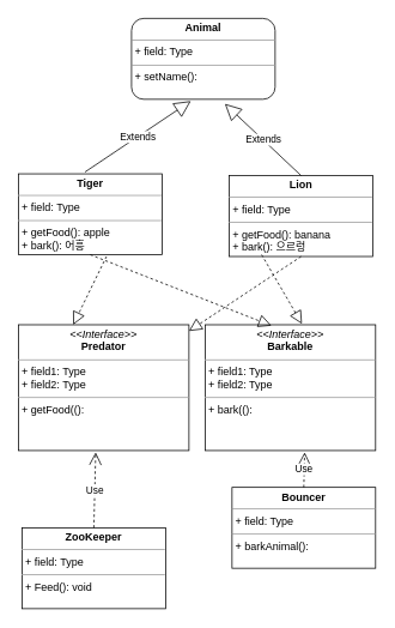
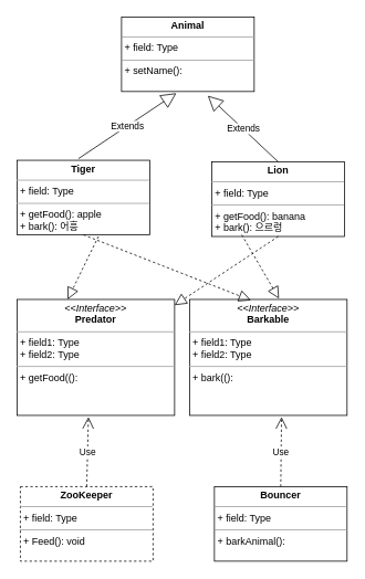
- <mxCell id="4" value="&lt;p style=&quot;margin:0px;margin-top:4px;text-align:center;&quot;&gt;&lt;b&gt;Animal&lt;/b&gt;&lt;/p&gt;&lt;hr size=&quot;1&quot;&gt;&lt;p style=&quot;margin:0px;margin-left:4px;&quot;&gt;+ field: Type&lt;/p&gt;&lt;hr size=&quot;1&quot;&gt;&lt;p style=&quot;margin:0px;margin-left:4px;&quot;&gt;+ setName():&amp;nbsp;&lt;/p&gt;" style="verticalAlign=top;align=left;overflow=fill;fontSize=12;fontFamily=Helvetica;html=1;fillColor=none;rounded=1;" vertex="1" parent="1"><mxGeometry x="146" y="20" width="160" height="90" as="geometry" /></mxCell>
+ <mxCell id="4" value="&lt;p style=&quot;margin:0px;margin-top:4px;text-align:center;&quot;&gt;&lt;b&gt;Animal&lt;/b&gt;&lt;/p&gt;&lt;hr size=&quot;1&quot;&gt;&lt;p style=&quot;margin:0px;margin-left:4px;&quot;&gt;+ field: Type&lt;/p&gt;&lt;hr size=&quot;1&quot;&gt;&lt;p style=&quot;margin:0px;margin-left:4px;&quot;&gt;+ setName():&amp;nbsp;&lt;/p&gt;" style="verticalAlign=top;align=left;overflow=fill;fontSize=12;fontFamily=Helvetica;html=1;fillColor=none;" vertex="1" parent="1"><mxGeometry x="146" y="20" width="160" height="90" as="geometry" /></mxCell>
- <mxCell id="10" value="&lt;p style=&quot;margin:0px;margin-top:4px;text-align:center;&quot;&gt;&lt;b&gt;Bouncer&lt;/b&gt;&lt;/p&gt;&lt;hr size=&quot;1&quot;&gt;&lt;p style=&quot;margin:0px;margin-left:4px;&quot;&gt;+ field: Type&lt;/p&gt;&lt;hr size=&quot;1&quot;&gt;&lt;p style=&quot;margin:0px;margin-left:4px;&quot;&gt;+ barkAnimal():&amp;nbsp;&lt;/p&gt;" style="verticalAlign=top;align=left;overflow=fill;fontSize=12;fontFamily=Helvetica;html=1;fillColor=none;" vertex="1" parent="1"><mxGeometry x="258" y="542" width="160" height="90" as="geometry" /></mxCell>
+ <mxCell id="10" value="&lt;p style=&quot;margin:0px;margin-top:4px;text-align:center;&quot;&gt;&lt;b&gt;Bouncer&lt;/b&gt;&lt;/p&gt;&lt;hr size=&quot;1&quot;&gt;&lt;p style=&quot;margin:0px;margin-left:4px;&quot;&gt;+ field: Type&lt;/p&gt;&lt;hr size=&quot;1&quot;&gt;&lt;p style=&quot;margin:0px;margin-left:4px;&quot;&gt;+ barkAnimal():&amp;nbsp;&lt;/p&gt;" style="verticalAlign=top;align=left;overflow=fill;fontSize=12;fontFamily=Helvetica;html=1;fillColor=none;" vertex="1" parent="1"><mxGeometry x="258" y="587" width="160" height="90" as="geometry" /></mxCell>
- <mxCell id="8" value="&lt;p style=&quot;margin:0px;margin-top:4px;text-align:center;&quot;&gt;&lt;b&gt;ZooKeeper&lt;/b&gt;&lt;/p&gt;&lt;hr size=&quot;1&quot;&gt;&lt;p style=&quot;margin:0px;margin-left:4px;&quot;&gt;+ field: Type&lt;/p&gt;&lt;hr size=&quot;1&quot;&gt;&lt;p style=&quot;margin:0px;margin-left:4px;&quot;&gt;+ Feed(): void&lt;/p&gt;" style="verticalAlign=top;align=left;overflow=fill;fontSize=12;fontFamily=Helvetica;html=1;fillColor=none;" vertex="1" parent="1"><mxGeometry x="24" y="587" width="160" height="90" as="geometry" /></mxCell>
+ <mxCell id="8" value="&lt;p style=&quot;margin:0px;margin-top:4px;text-align:center;&quot;&gt;&lt;b&gt;ZooKeeper&lt;/b&gt;&lt;/p&gt;&lt;hr size=&quot;1&quot;&gt;&lt;p style=&quot;margin:0px;margin-left:4px;&quot;&gt;+ field: Type&lt;/p&gt;&lt;hr size=&quot;1&quot;&gt;&lt;p style=&quot;margin:0px;margin-left:4px;&quot;&gt;+ Feed(): void&lt;/p&gt;" style="verticalAlign=top;align=left;overflow=fill;fontSize=12;fontFamily=Helvetica;html=1;fillColor=none;dashed=1;" vertex="1" parent="1"><mxGeometry x="24" y="587" width="160" height="90" as="geometry" /></mxCell>
